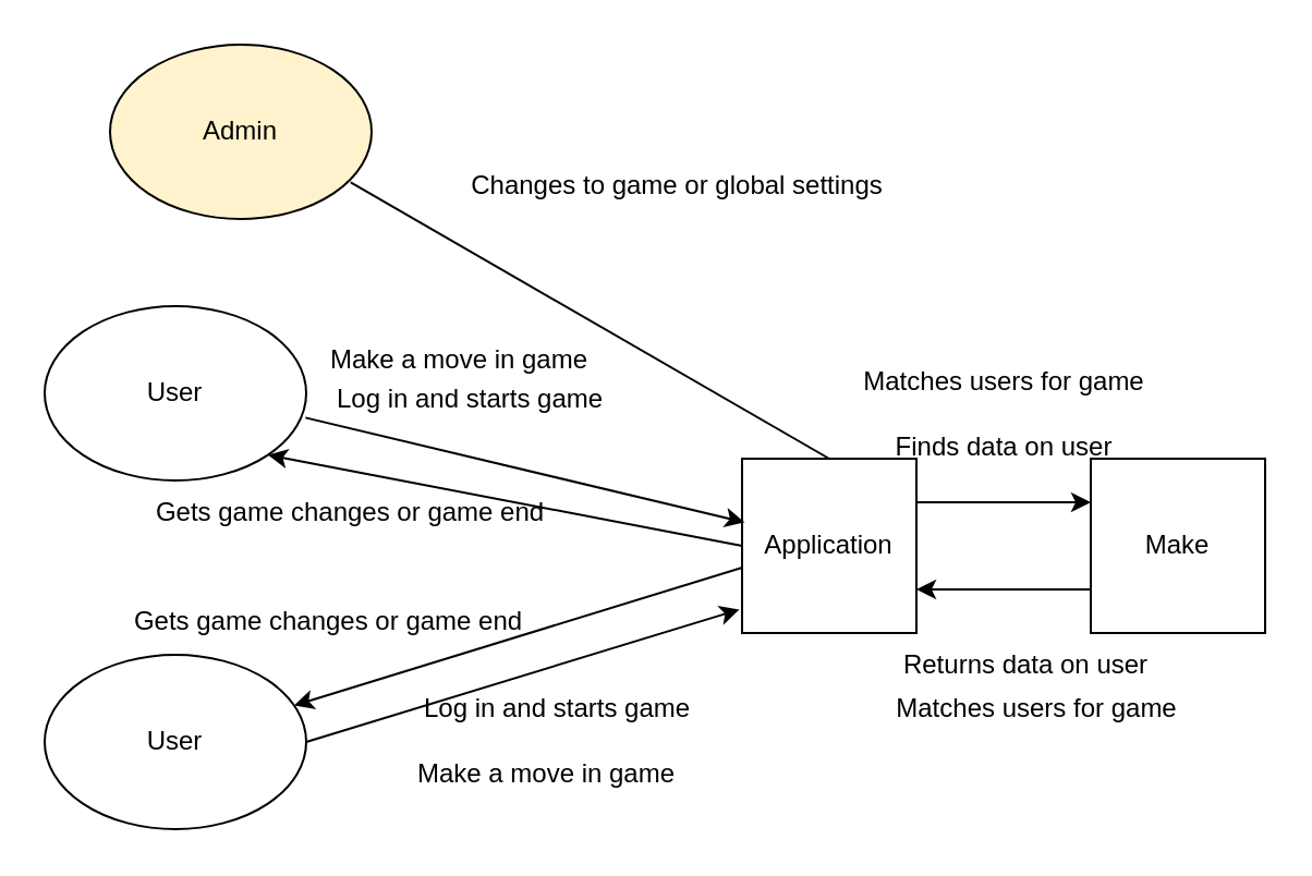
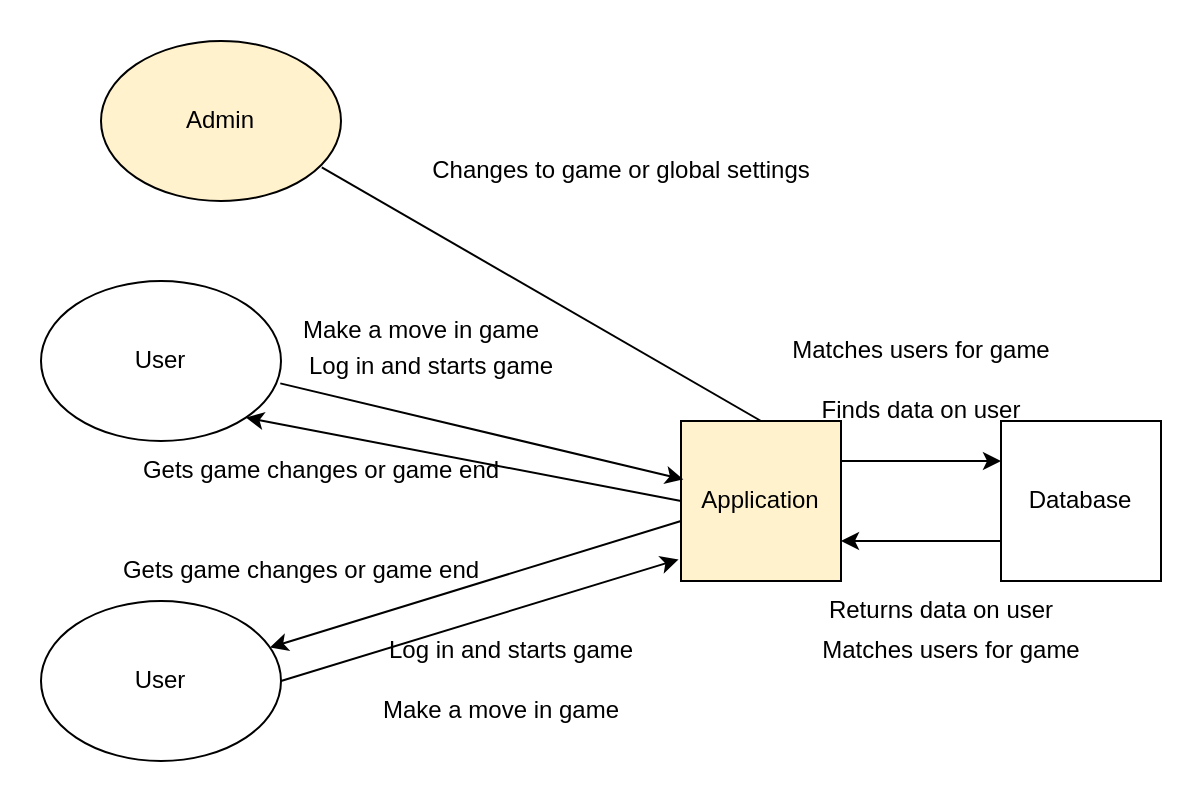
- <mxCell id="4" value="Application" style="whiteSpace=wrap;html=1;aspect=fixed;" vertex="1" parent="1"><mxGeometry x="340" y="210" width="80" height="80" as="geometry" /></mxCell>
+ <mxCell id="4" value="Application" style="whiteSpace=wrap;html=1;aspect=fixed;fillColor=#fff2cc;" vertex="1" parent="1"><mxGeometry x="340" y="210" width="80" height="80" as="geometry" /></mxCell>
- <mxCell id="5" value="Make" style="whiteSpace=wrap;html=1;aspect=fixed;" vertex="1" parent="1"><mxGeometry x="500" y="210" width="80" height="80" as="geometry" /></mxCell>
+ <mxCell id="5" value="Database" style="whiteSpace=wrap;html=1;aspect=fixed;" vertex="1" parent="1"><mxGeometry x="500" y="210" width="80" height="80" as="geometry" /></mxCell>
